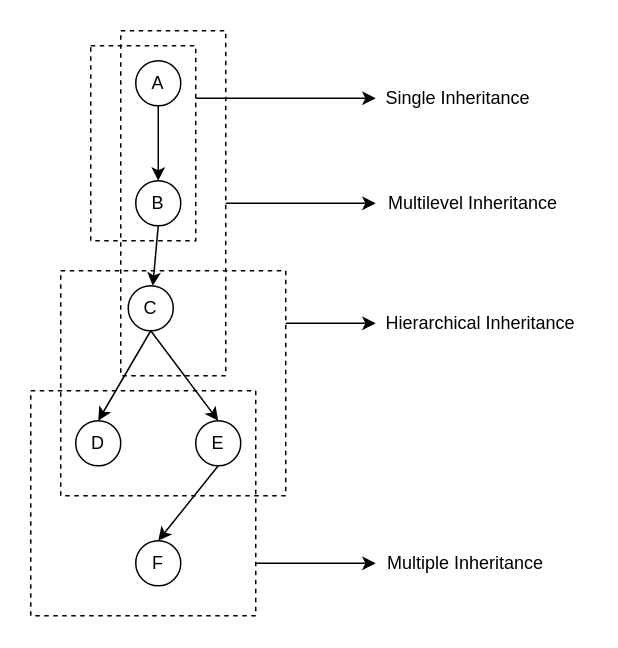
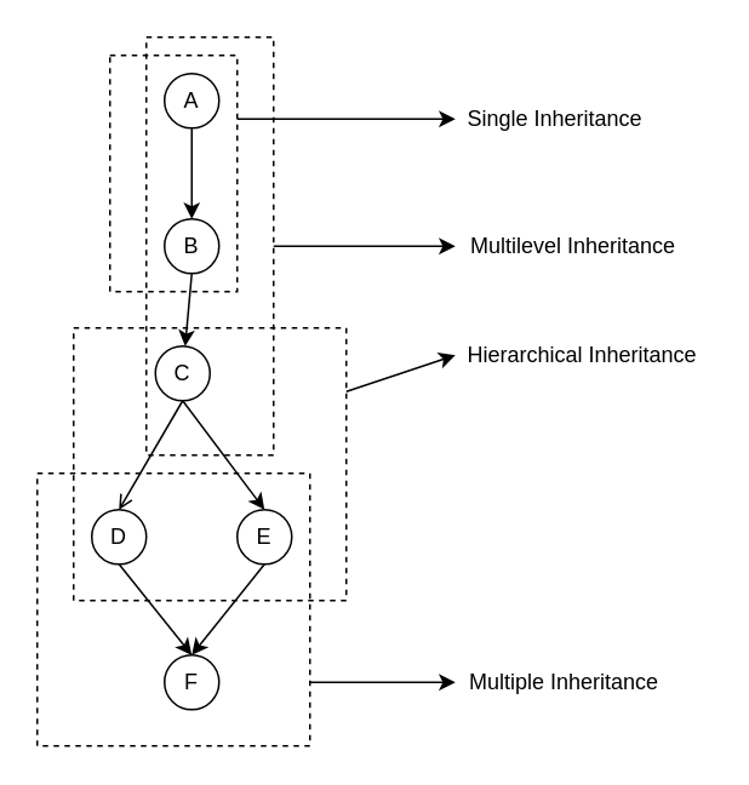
- <mxCell id="21" value="Hierarchical Inheritance" style="text;html=1;strokeColor=none;fillColor=none;align=center;verticalAlign=middle;whiteSpace=wrap;rounded=0;" vertex="1" parent="1"><mxGeometry x="250" y="200" width="140" height="30" as="geometry" /></mxCell>
+ <mxCell id="21" value="Hierarchical Inheritance" style="text;html=1;strokeColor=none;fillColor=none;align=center;verticalAlign=middle;whiteSpace=wrap;rounded=0;" vertex="1" parent="1"><mxGeometry x="250" y="180" width="140" height="30" as="geometry" /></mxCell>
- <mxCell id="12" value="" style="endArrow=classic;html=1;rounded=0;exitX=0.5;exitY=1;exitDx=0;exitDy=0;entryX=0.5;entryY=0;entryDx=0;entryDy=0;" edge="1" parent="1" source="4" target="5"><mxGeometry width="50" height="50" relative="1" as="geometry"><mxPoint x="115" y="240" as="sourcePoint" /><mxPoint x="155" y="290" as="targetPoint" /></mxGeometry></mxCell>
+ <mxCell id="12" value="" style="endArrow=open;html=1;rounded=0;exitX=0.5;exitY=1;exitDx=0;exitDy=0;entryX=0.5;entryY=0;entryDx=0;entryDy=0;" edge="1" parent="1" source="4" target="5"><mxGeometry width="50" height="50" relative="1" as="geometry"><mxPoint x="115" y="240" as="sourcePoint" /><mxPoint x="155" y="290" as="targetPoint" /></mxGeometry></mxCell>
+ <mxCell id="15" value="" style="endArrow=classic;html=1;rounded=0;exitX=0.5;exitY=1;exitDx=0;exitDy=0;entryX=0.5;entryY=0;entryDx=0;entryDy=0;" edge="1" parent="1" source="5" target="7"><mxGeometry width="50" height="50" relative="1" as="geometry"><mxPoint x="155" y="320" as="sourcePoint" /><mxPoint x="115" y="370" as="targetPoint" /></mxGeometry></mxCell>
